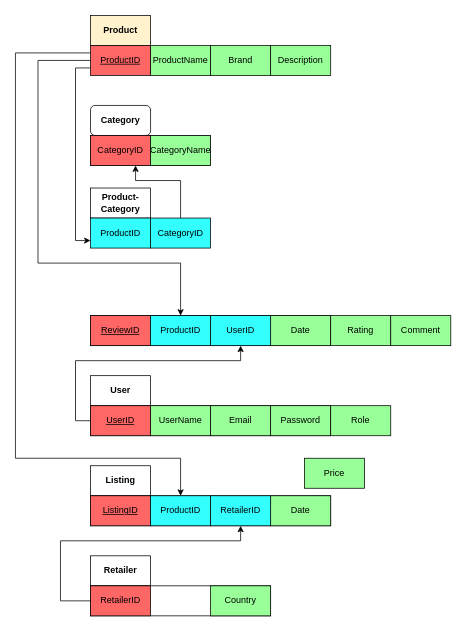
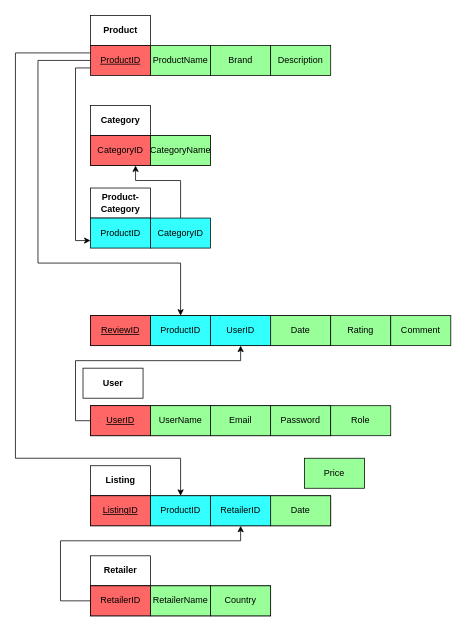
- <mxCell id="2" value="&lt;b&gt;Product&lt;/b&gt;" style="rounded=0;whiteSpace=wrap;html=1;fillColor=#fff2cc;" vertex="1" parent="1"><mxGeometry x="120" y="20" width="80" height="40" as="geometry" /></mxCell>
+ <mxCell id="2" value="&lt;b&gt;Product&lt;/b&gt;" style="rounded=0;whiteSpace=wrap;html=1;" vertex="1" parent="1"><mxGeometry x="120" y="20" width="80" height="40" as="geometry" /></mxCell>
- <mxCell id="10" value="&lt;b&gt;Category&lt;/b&gt;" style="whiteSpace=wrap;html=1;rounded=1;" vertex="1" parent="1"><mxGeometry x="120" y="140" width="80" height="40" as="geometry" /></mxCell>
+ <mxCell id="10" value="&lt;b&gt;Category&lt;/b&gt;" style="rounded=0;whiteSpace=wrap;html=1;" vertex="1" parent="1"><mxGeometry x="120" y="140" width="80" height="40" as="geometry" /></mxCell>
- <mxCell id="30" value="&lt;b&gt;User&lt;/b&gt;" style="rounded=0;whiteSpace=wrap;html=1;" vertex="1" parent="1"><mxGeometry x="120" y="500" width="80" height="40" as="geometry" /></mxCell>
+ <mxCell id="30" value="&lt;b&gt;User&lt;/b&gt;" style="rounded=0;whiteSpace=wrap;html=1;" vertex="1" parent="1"><mxGeometry x="110" y="490" width="80" height="40" as="geometry" /></mxCell>
+ <mxCell id="25" value="RetailerName" style="rounded=0;whiteSpace=wrap;html=1;fillColor=light-dark(#99FF99,#000000);" vertex="1" parent="1"><mxGeometry x="200" y="780" width="80" height="40" as="geometry" /></mxCell>
